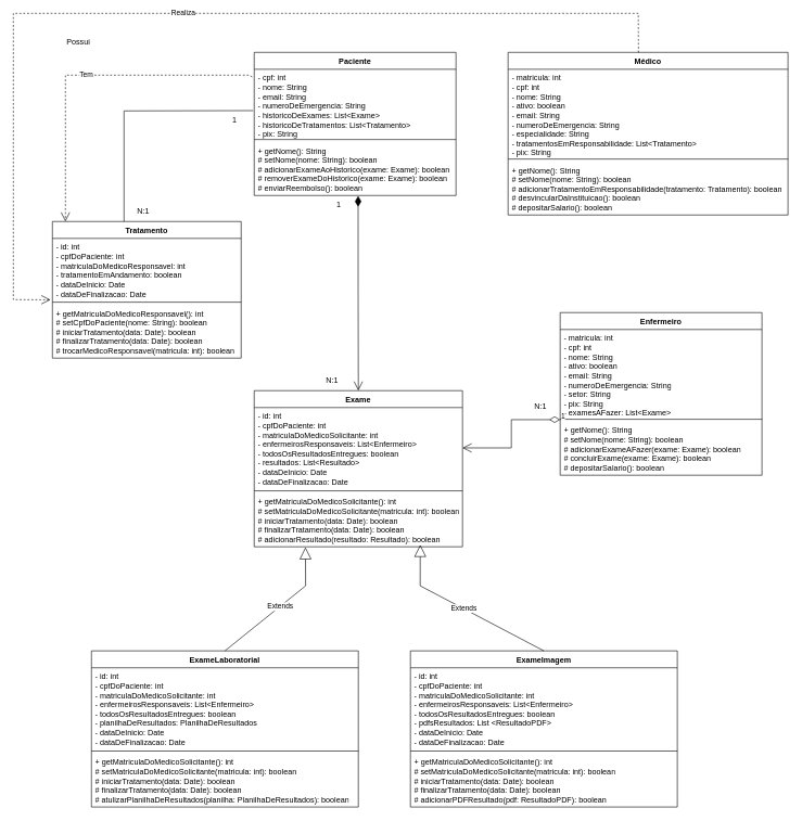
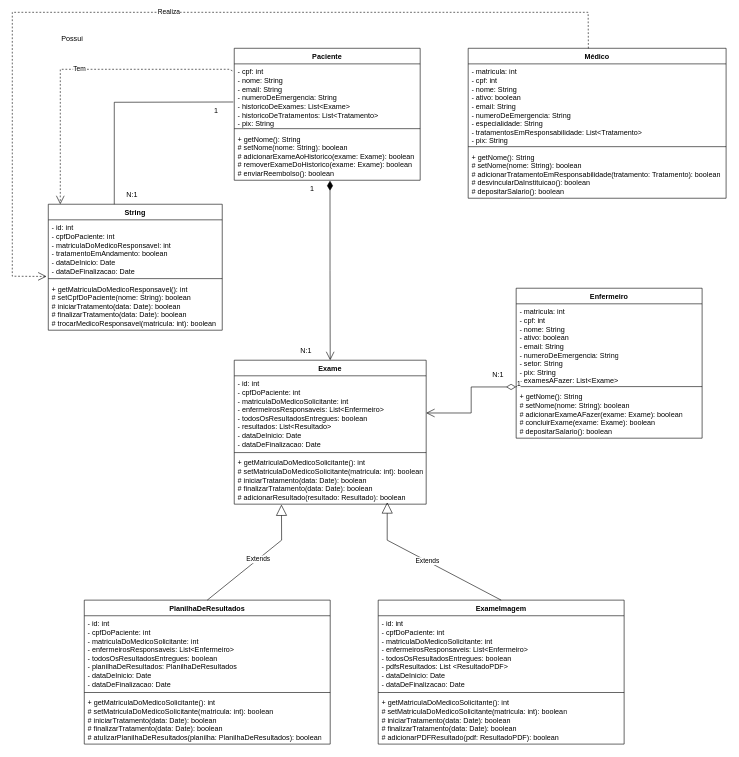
- <mxCell id="2" value="Tratamento" style="swimlane;fontStyle=1;align=center;verticalAlign=top;childLayout=stackLayout;horizontal=1;startSize=26;horizontalStack=0;resizeParent=1;resizeParentMax=0;resizeLast=0;collapsible=1;marginBottom=0;whiteSpace=wrap;html=1;" vertex="1" parent="1"><mxGeometry x="80" y="340" width="290" height="210" as="geometry" /></mxCell>
+ <mxCell id="2" value="String" style="swimlane;fontStyle=1;align=center;verticalAlign=top;childLayout=stackLayout;horizontal=1;startSize=26;horizontalStack=0;resizeParent=1;resizeParentMax=0;resizeLast=0;collapsible=1;marginBottom=0;whiteSpace=wrap;html=1;" vertex="1" parent="1"><mxGeometry x="80" y="340" width="290" height="210" as="geometry" /></mxCell>
- <mxCell id="27" value="ExameLaboratorial" style="swimlane;fontStyle=1;align=center;verticalAlign=top;childLayout=stackLayout;horizontal=1;startSize=26;horizontalStack=0;resizeParent=1;resizeParentMax=0;resizeLast=0;collapsible=1;marginBottom=0;whiteSpace=wrap;html=1;" vertex="1" parent="1"><mxGeometry x="140" y="1000" width="410" height="240" as="geometry" /></mxCell>
+ <mxCell id="27" value="PlanilhaDeResultados" style="swimlane;fontStyle=1;align=center;verticalAlign=top;childLayout=stackLayout;horizontal=1;startSize=26;horizontalStack=0;resizeParent=1;resizeParentMax=0;resizeLast=0;collapsible=1;marginBottom=0;whiteSpace=wrap;html=1;" vertex="1" parent="1"><mxGeometry x="140" y="1000" width="410" height="240" as="geometry" /></mxCell>
